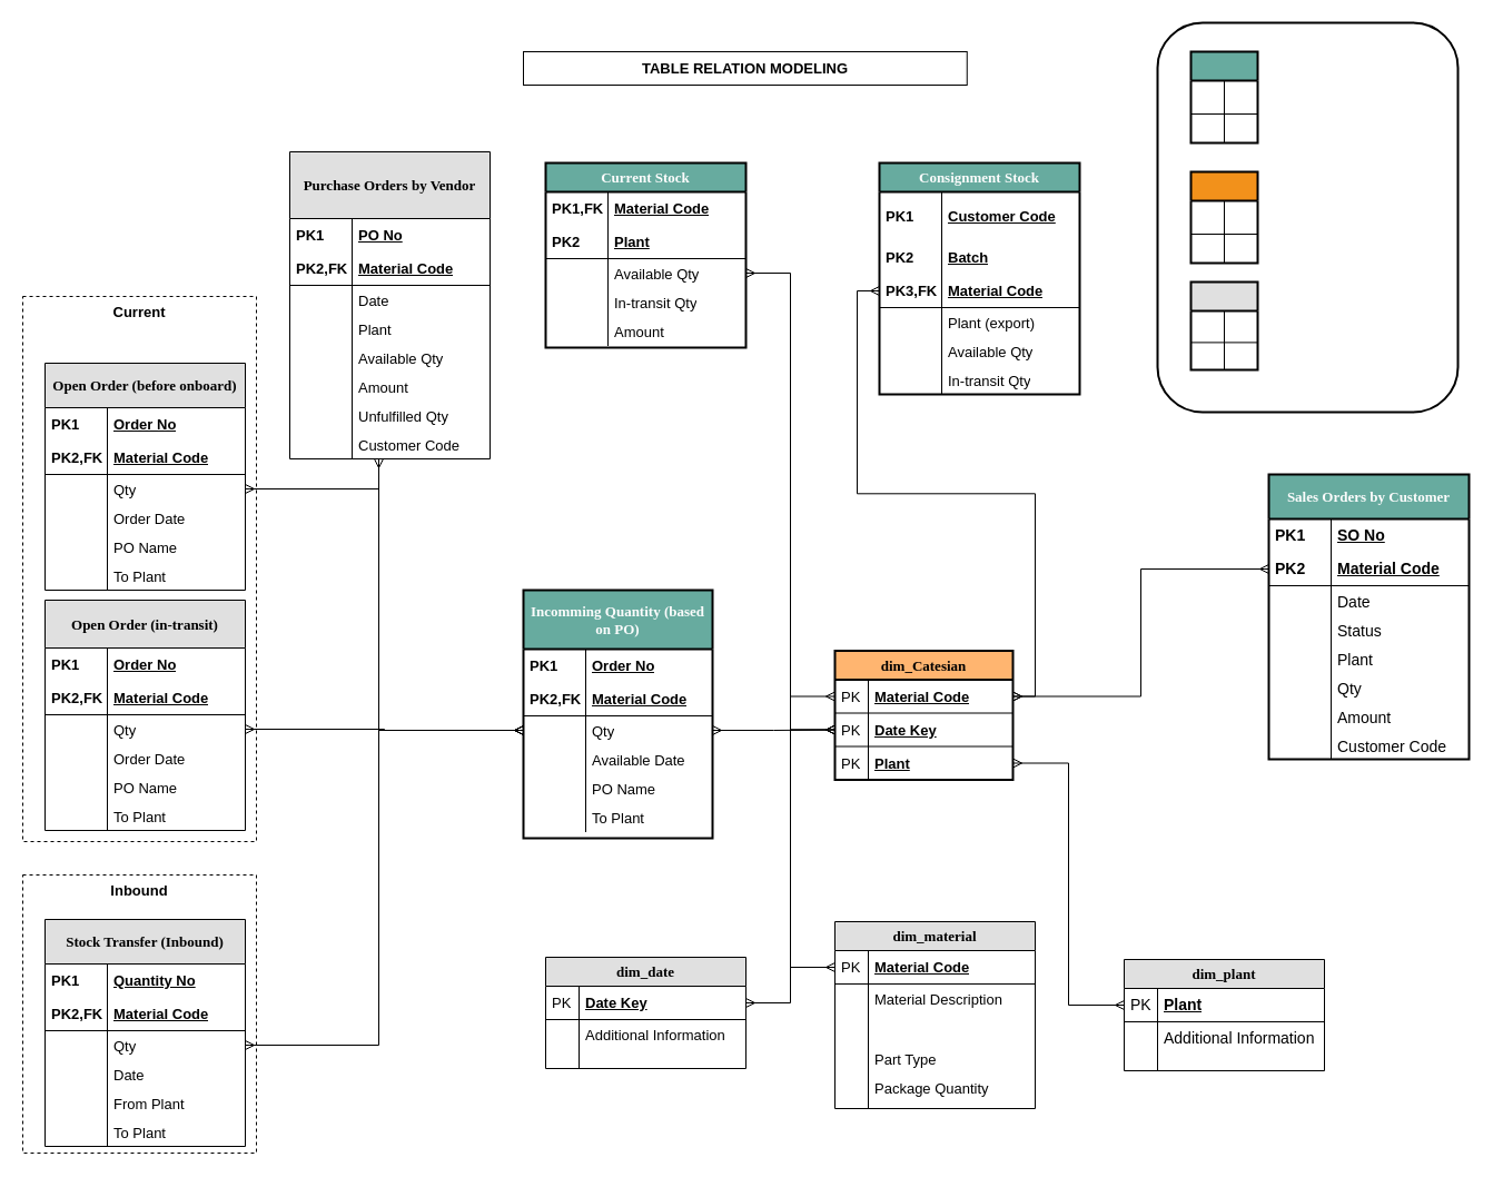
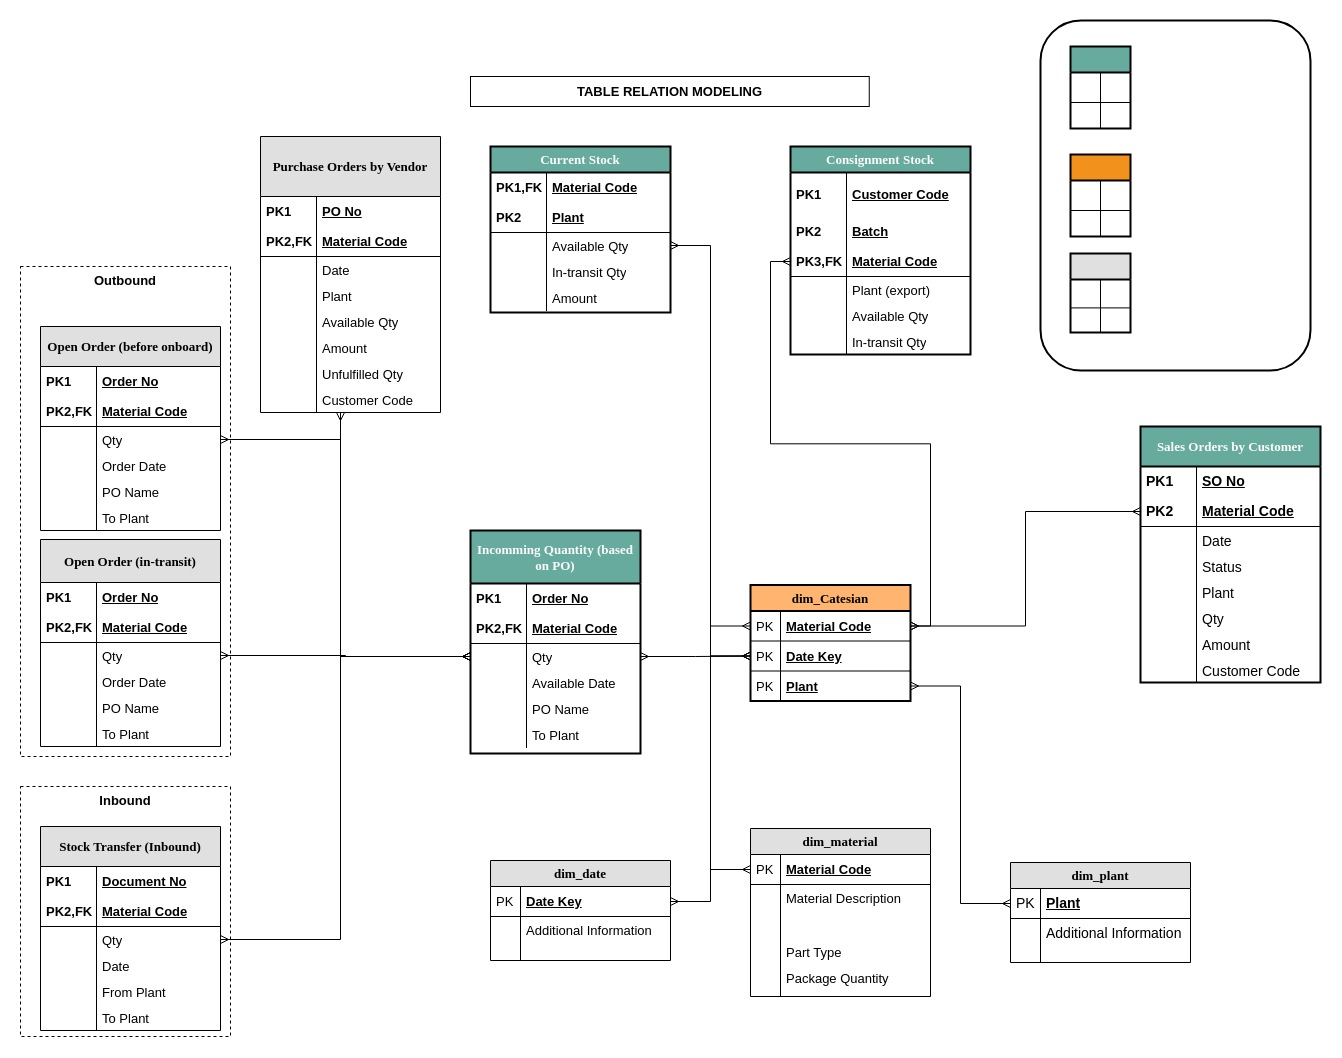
- <mxCell id="156" value="&lt;span style=&quot;font-size: 13px;&quot;&gt;&lt;b&gt;TABLE RELATION MODELING&lt;/b&gt;&lt;/span&gt;" style="text;html=1;align=center;verticalAlign=middle;whiteSpace=wrap;rounded=0;strokeColor=default;" parent="1" vertex="1"><mxGeometry x="470" y="46" width="398.75" height="30" as="geometry" /></mxCell>
+ <mxCell id="156" value="&lt;span style=&quot;font-size: 13px;&quot;&gt;&lt;b&gt;TABLE RELATION MODELING&lt;/b&gt;&lt;/span&gt;" style="text;html=1;align=center;verticalAlign=middle;whiteSpace=wrap;rounded=0;strokeColor=default;" parent="1" vertex="1"><mxGeometry x="470" y="76" width="398.75" height="30" as="geometry" /></mxCell>
- <mxCell id="4" value="&lt;b style=&quot;font-size: 13px;&quot;&gt;Current&lt;/b&gt;" style="rounded=0;whiteSpace=wrap;html=1;fontFamily=Helvetica;fontSize=13;fontColor=default;labelBackgroundColor=default;fillColor=none;dashed=1;strokeWidth=1;verticalAlign=top;" parent="1" vertex="1"><mxGeometry x="20" y="266" width="210" height="490" as="geometry" /></mxCell>
+ <mxCell id="4" value="&lt;b style=&quot;font-size: 13px;&quot;&gt;Outbound&lt;/b&gt;" style="rounded=0;whiteSpace=wrap;html=1;fontFamily=Helvetica;fontSize=13;fontColor=default;labelBackgroundColor=default;fillColor=none;dashed=1;strokeWidth=1;verticalAlign=top;" parent="1" vertex="1"><mxGeometry x="20" y="266" width="210" height="490" as="geometry" /></mxCell>
- <mxCell id="74" value="Quantity No" style="shape=partialRectangle;top=0;left=0;right=0;bottom=0;html=1;align=left;verticalAlign=middle;fillColor=none;spacingLeft=60;spacingRight=4;whiteSpace=wrap;overflow=hidden;rotatable=0;points=[[0,0.5],[1,0.5]];portConstraint=eastwest;dropTarget=0;fontStyle=5;fontSize=13;" parent="73" vertex="1"><mxGeometry y="40" width="180" height="30" as="geometry" /></mxCell>
+ <mxCell id="74" value="Document No" style="shape=partialRectangle;top=0;left=0;right=0;bottom=0;html=1;align=left;verticalAlign=middle;fillColor=none;spacingLeft=60;spacingRight=4;whiteSpace=wrap;overflow=hidden;rotatable=0;points=[[0,0.5],[1,0.5]];portConstraint=eastwest;dropTarget=0;fontStyle=5;fontSize=13;" parent="73" vertex="1"><mxGeometry y="40" width="180" height="30" as="geometry" /></mxCell>
